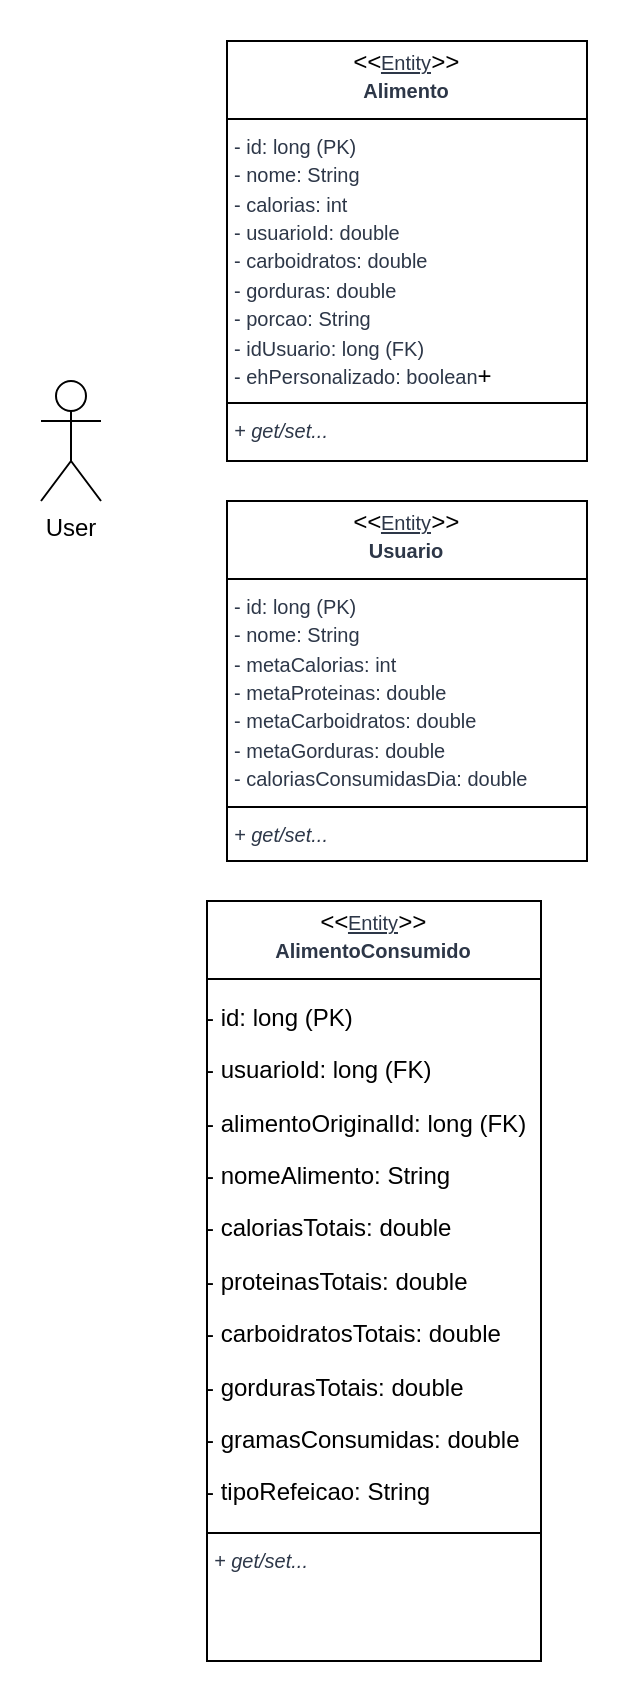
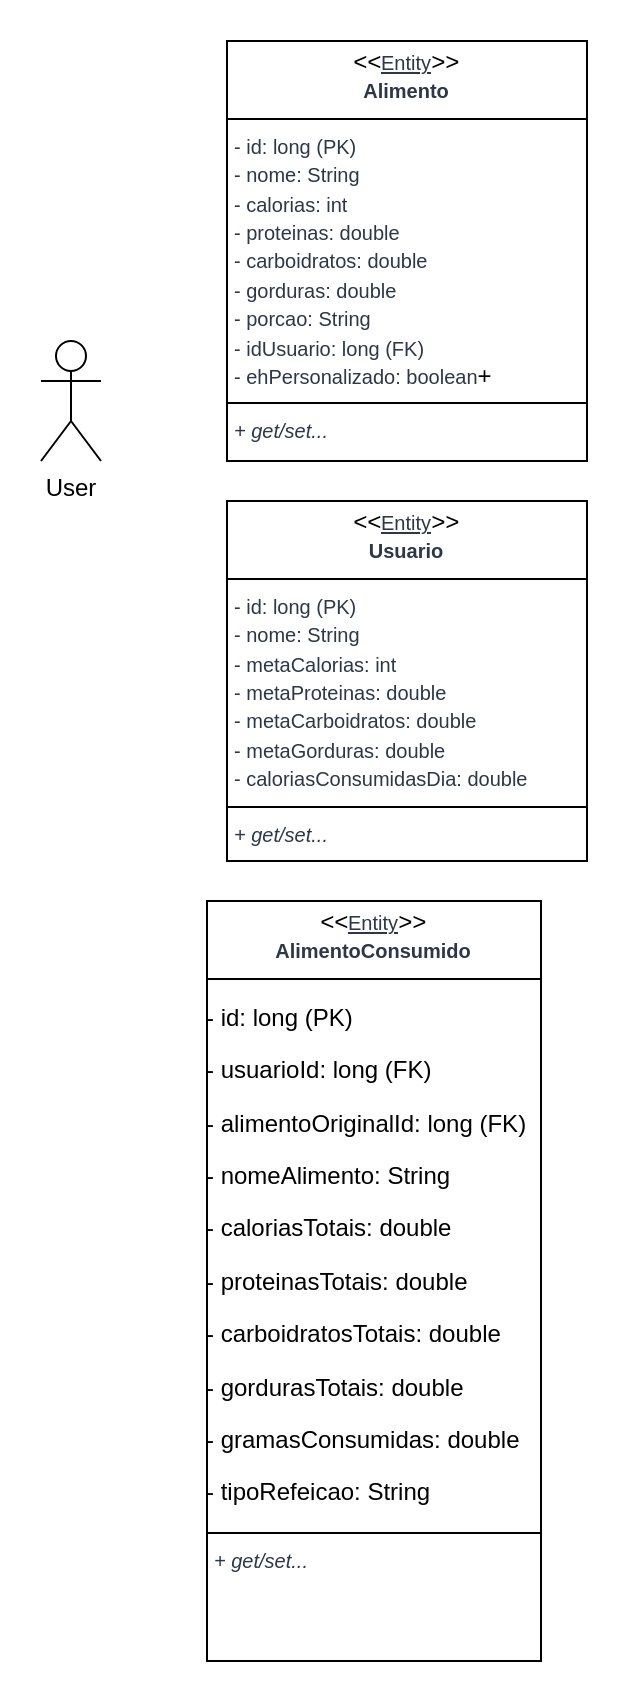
- <mxCell id="3" value="&lt;p style=&quot;margin:0px;margin-top:4px;text-align:center;&quot;&gt;&lt;i&gt;&amp;lt;&amp;lt;&lt;/i&gt;&lt;u style=&quot;color: rgb(45, 55, 72); font-size: 10px;&quot;&gt;Entity&lt;/u&gt;&lt;i&gt;&amp;gt;&amp;gt;&lt;/i&gt;&lt;br&gt;&lt;b style=&quot;background-color: transparent; color: rgb(45, 55, 72); font-size: 10px;&quot;&gt;Alimento&lt;/b&gt;&lt;/p&gt;&lt;hr size=&quot;1&quot; style=&quot;border-style:solid;&quot;&gt;&lt;p style=&quot;margin:0px;margin-left:4px;&quot;&gt;&lt;span style=&quot;color: rgb(45, 55, 72); font-size: 10px; text-align: center;&quot;&gt;- id: long (PK)&lt;/span&gt;&lt;br style=&quot;color: rgb(45, 55, 72); font-size: 10px; text-align: center;&quot;&gt;&lt;span style=&quot;color: rgb(45, 55, 72); font-size: 10px; text-align: center;&quot;&gt;- nome: String&lt;/span&gt;&lt;br style=&quot;color: rgb(45, 55, 72); font-size: 10px; text-align: center;&quot;&gt;&lt;span style=&quot;color: rgb(45, 55, 72); font-size: 10px; text-align: center;&quot;&gt;- calorias: int&lt;/span&gt;&lt;br style=&quot;color: rgb(45, 55, 72); font-size: 10px; text-align: center;&quot;&gt;&lt;span style=&quot;color: rgb(45, 55, 72); font-size: 10px; text-align: center;&quot;&gt;- usuarioId: double&lt;/span&gt;&lt;br style=&quot;color: rgb(45, 55, 72); font-size: 10px; text-align: center;&quot;&gt;&lt;span style=&quot;color: rgb(45, 55, 72); font-size: 10px; text-align: center;&quot;&gt;- carboidratos: double&lt;/span&gt;&lt;br style=&quot;color: rgb(45, 55, 72); font-size: 10px; text-align: center;&quot;&gt;&lt;span style=&quot;color: rgb(45, 55, 72); font-size: 10px; text-align: center;&quot;&gt;- gorduras: double&lt;/span&gt;&lt;br style=&quot;color: rgb(45, 55, 72); font-size: 10px; text-align: center;&quot;&gt;&lt;span style=&quot;color: rgb(45, 55, 72); font-size: 10px; text-align: center;&quot;&gt;- porcao: String&lt;/span&gt;&lt;br style=&quot;color: rgb(45, 55, 72); font-size: 10px; text-align: center;&quot;&gt;&lt;span style=&quot;color: rgb(45, 55, 72); font-size: 10px; text-align: center;&quot;&gt;- idUsuario: long (FK)&lt;/span&gt;&lt;br style=&quot;color: rgb(45, 55, 72); font-size: 10px; text-align: center;&quot;&gt;&lt;/p&gt;&lt;p style=&quot;margin: 0px 0px 0px 4px;&quot;&gt;&lt;span style=&quot;color: rgb(45, 55, 72); font-size: 10px; text-align: center; background-color: transparent;&quot;&gt;- ehPersonalizado: boolean&lt;/span&gt;+&lt;/p&gt;&lt;hr size=&quot;1&quot; style=&quot;border-style:solid;&quot;&gt;&lt;p style=&quot;margin:0px;margin-left:4px;&quot;&gt;&lt;i style=&quot;color: rgb(45, 55, 72); font-size: 10px; text-align: center;&quot;&gt;+ get/set...&lt;/i&gt;&lt;/p&gt;" style="verticalAlign=top;align=left;overflow=fill;html=1;whiteSpace=wrap;" vertex="1" parent="1"><mxGeometry x="113" y="20" width="180" height="210" as="geometry" /></mxCell>
+ <mxCell id="3" value="&lt;p style=&quot;margin:0px;margin-top:4px;text-align:center;&quot;&gt;&lt;i&gt;&amp;lt;&amp;lt;&lt;/i&gt;&lt;u style=&quot;color: rgb(45, 55, 72); font-size: 10px;&quot;&gt;Entity&lt;/u&gt;&lt;i&gt;&amp;gt;&amp;gt;&lt;/i&gt;&lt;br&gt;&lt;b style=&quot;background-color: transparent; color: rgb(45, 55, 72); font-size: 10px;&quot;&gt;Alimento&lt;/b&gt;&lt;/p&gt;&lt;hr size=&quot;1&quot; style=&quot;border-style:solid;&quot;&gt;&lt;p style=&quot;margin:0px;margin-left:4px;&quot;&gt;&lt;span style=&quot;color: rgb(45, 55, 72); font-size: 10px; text-align: center;&quot;&gt;- id: long (PK)&lt;/span&gt;&lt;br style=&quot;color: rgb(45, 55, 72); font-size: 10px; text-align: center;&quot;&gt;&lt;span style=&quot;color: rgb(45, 55, 72); font-size: 10px; text-align: center;&quot;&gt;- nome: String&lt;/span&gt;&lt;br style=&quot;color: rgb(45, 55, 72); font-size: 10px; text-align: center;&quot;&gt;&lt;span style=&quot;color: rgb(45, 55, 72); font-size: 10px; text-align: center;&quot;&gt;- calorias: int&lt;/span&gt;&lt;br style=&quot;color: rgb(45, 55, 72); font-size: 10px; text-align: center;&quot;&gt;&lt;span style=&quot;color: rgb(45, 55, 72); font-size: 10px; text-align: center;&quot;&gt;- proteinas: double&lt;/span&gt;&lt;br style=&quot;color: rgb(45, 55, 72); font-size: 10px; text-align: center;&quot;&gt;&lt;span style=&quot;color: rgb(45, 55, 72); font-size: 10px; text-align: center;&quot;&gt;- carboidratos: double&lt;/span&gt;&lt;br style=&quot;color: rgb(45, 55, 72); font-size: 10px; text-align: center;&quot;&gt;&lt;span style=&quot;color: rgb(45, 55, 72); font-size: 10px; text-align: center;&quot;&gt;- gorduras: double&lt;/span&gt;&lt;br style=&quot;color: rgb(45, 55, 72); font-size: 10px; text-align: center;&quot;&gt;&lt;span style=&quot;color: rgb(45, 55, 72); font-size: 10px; text-align: center;&quot;&gt;- porcao: String&lt;/span&gt;&lt;br style=&quot;color: rgb(45, 55, 72); font-size: 10px; text-align: center;&quot;&gt;&lt;span style=&quot;color: rgb(45, 55, 72); font-size: 10px; text-align: center;&quot;&gt;- idUsuario: long (FK)&lt;/span&gt;&lt;br style=&quot;color: rgb(45, 55, 72); font-size: 10px; text-align: center;&quot;&gt;&lt;/p&gt;&lt;p style=&quot;margin: 0px 0px 0px 4px;&quot;&gt;&lt;span style=&quot;color: rgb(45, 55, 72); font-size: 10px; text-align: center; background-color: transparent;&quot;&gt;- ehPersonalizado: boolean&lt;/span&gt;+&lt;/p&gt;&lt;hr size=&quot;1&quot; style=&quot;border-style:solid;&quot;&gt;&lt;p style=&quot;margin:0px;margin-left:4px;&quot;&gt;&lt;i style=&quot;color: rgb(45, 55, 72); font-size: 10px; text-align: center;&quot;&gt;+ get/set...&lt;/i&gt;&lt;/p&gt;" style="verticalAlign=top;align=left;overflow=fill;html=1;whiteSpace=wrap;" vertex="1" parent="1"><mxGeometry x="113" y="20" width="180" height="210" as="geometry" /></mxCell>
- <mxCell id="2" value="User" style="shape=umlActor;verticalLabelPosition=bottom;verticalAlign=top;html=1;outlineConnect=0;" vertex="1" parent="1"><mxGeometry x="20" y="190" width="30" height="60" as="geometry" /></mxCell>
+ <mxCell id="2" value="User" style="shape=umlActor;verticalLabelPosition=bottom;verticalAlign=top;html=1;outlineConnect=0;" vertex="1" parent="1"><mxGeometry x="20" y="170" width="30" height="60" as="geometry" /></mxCell>
